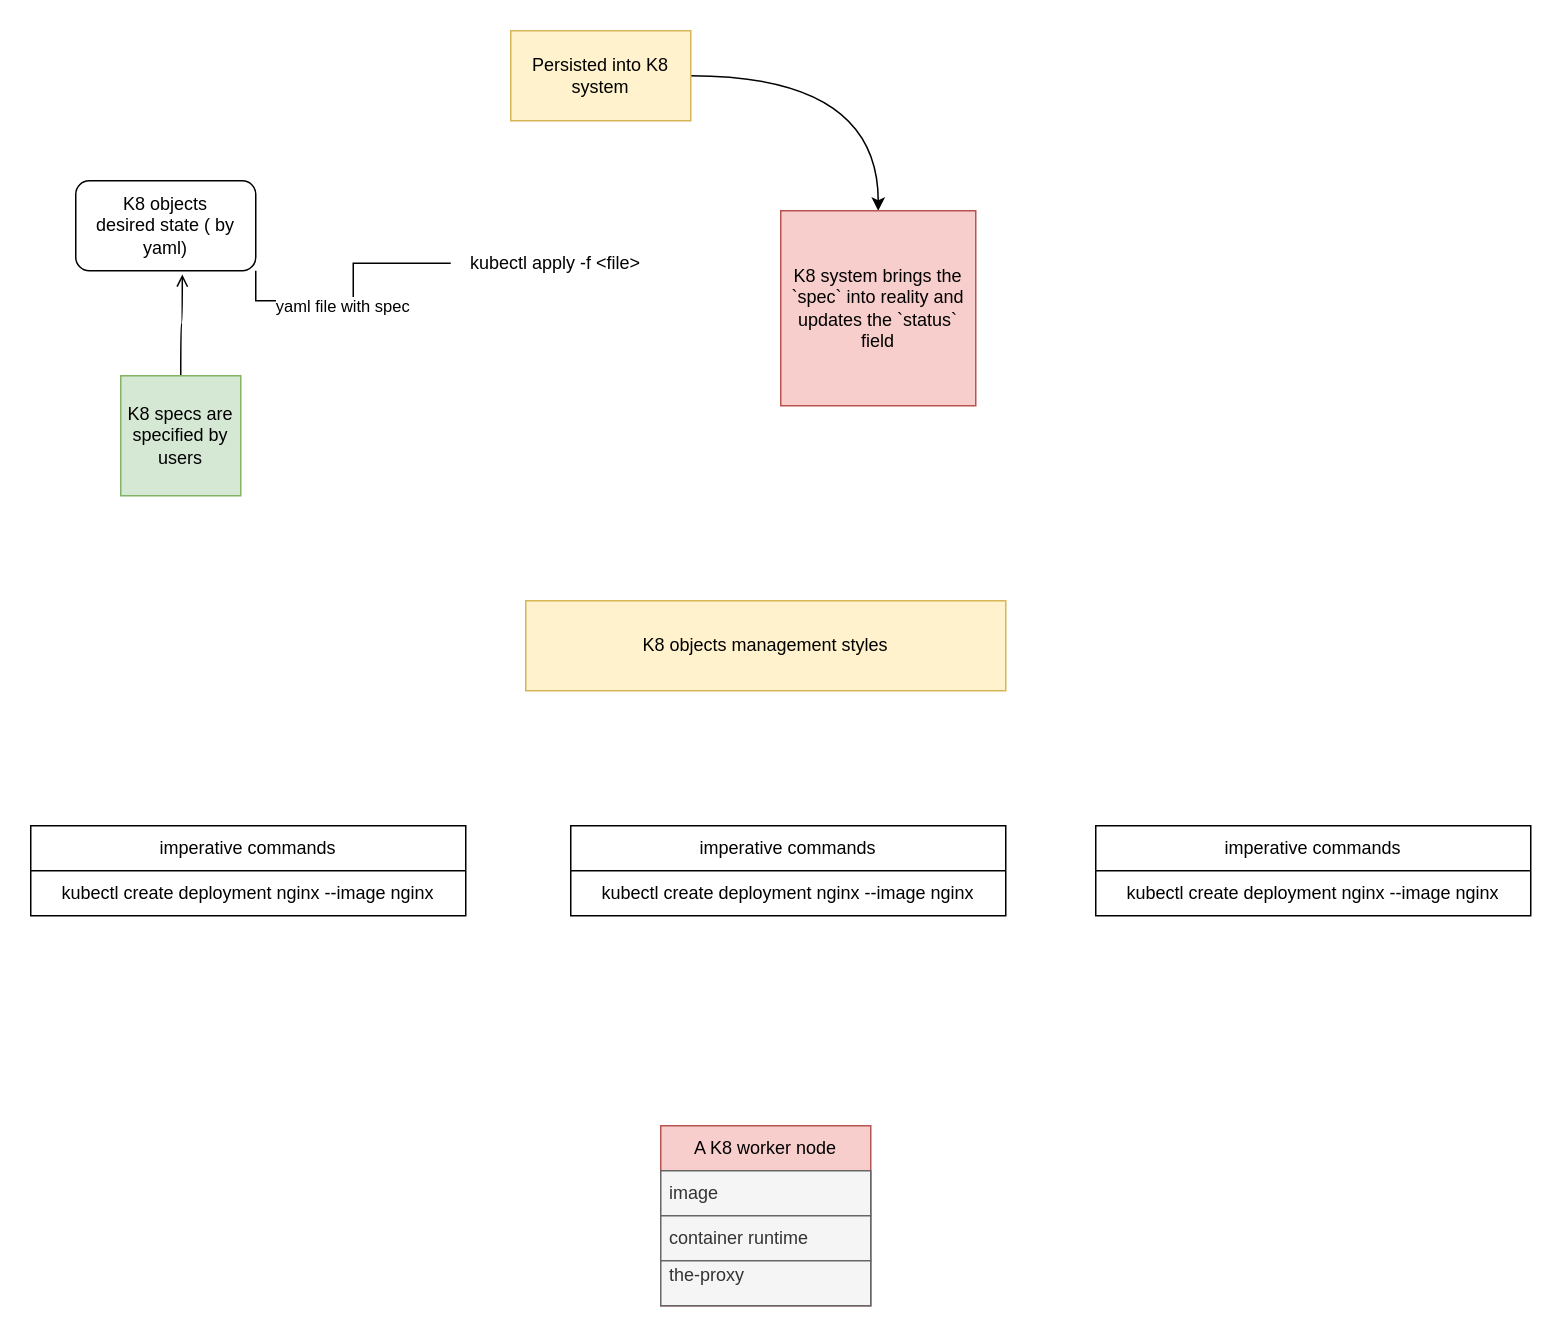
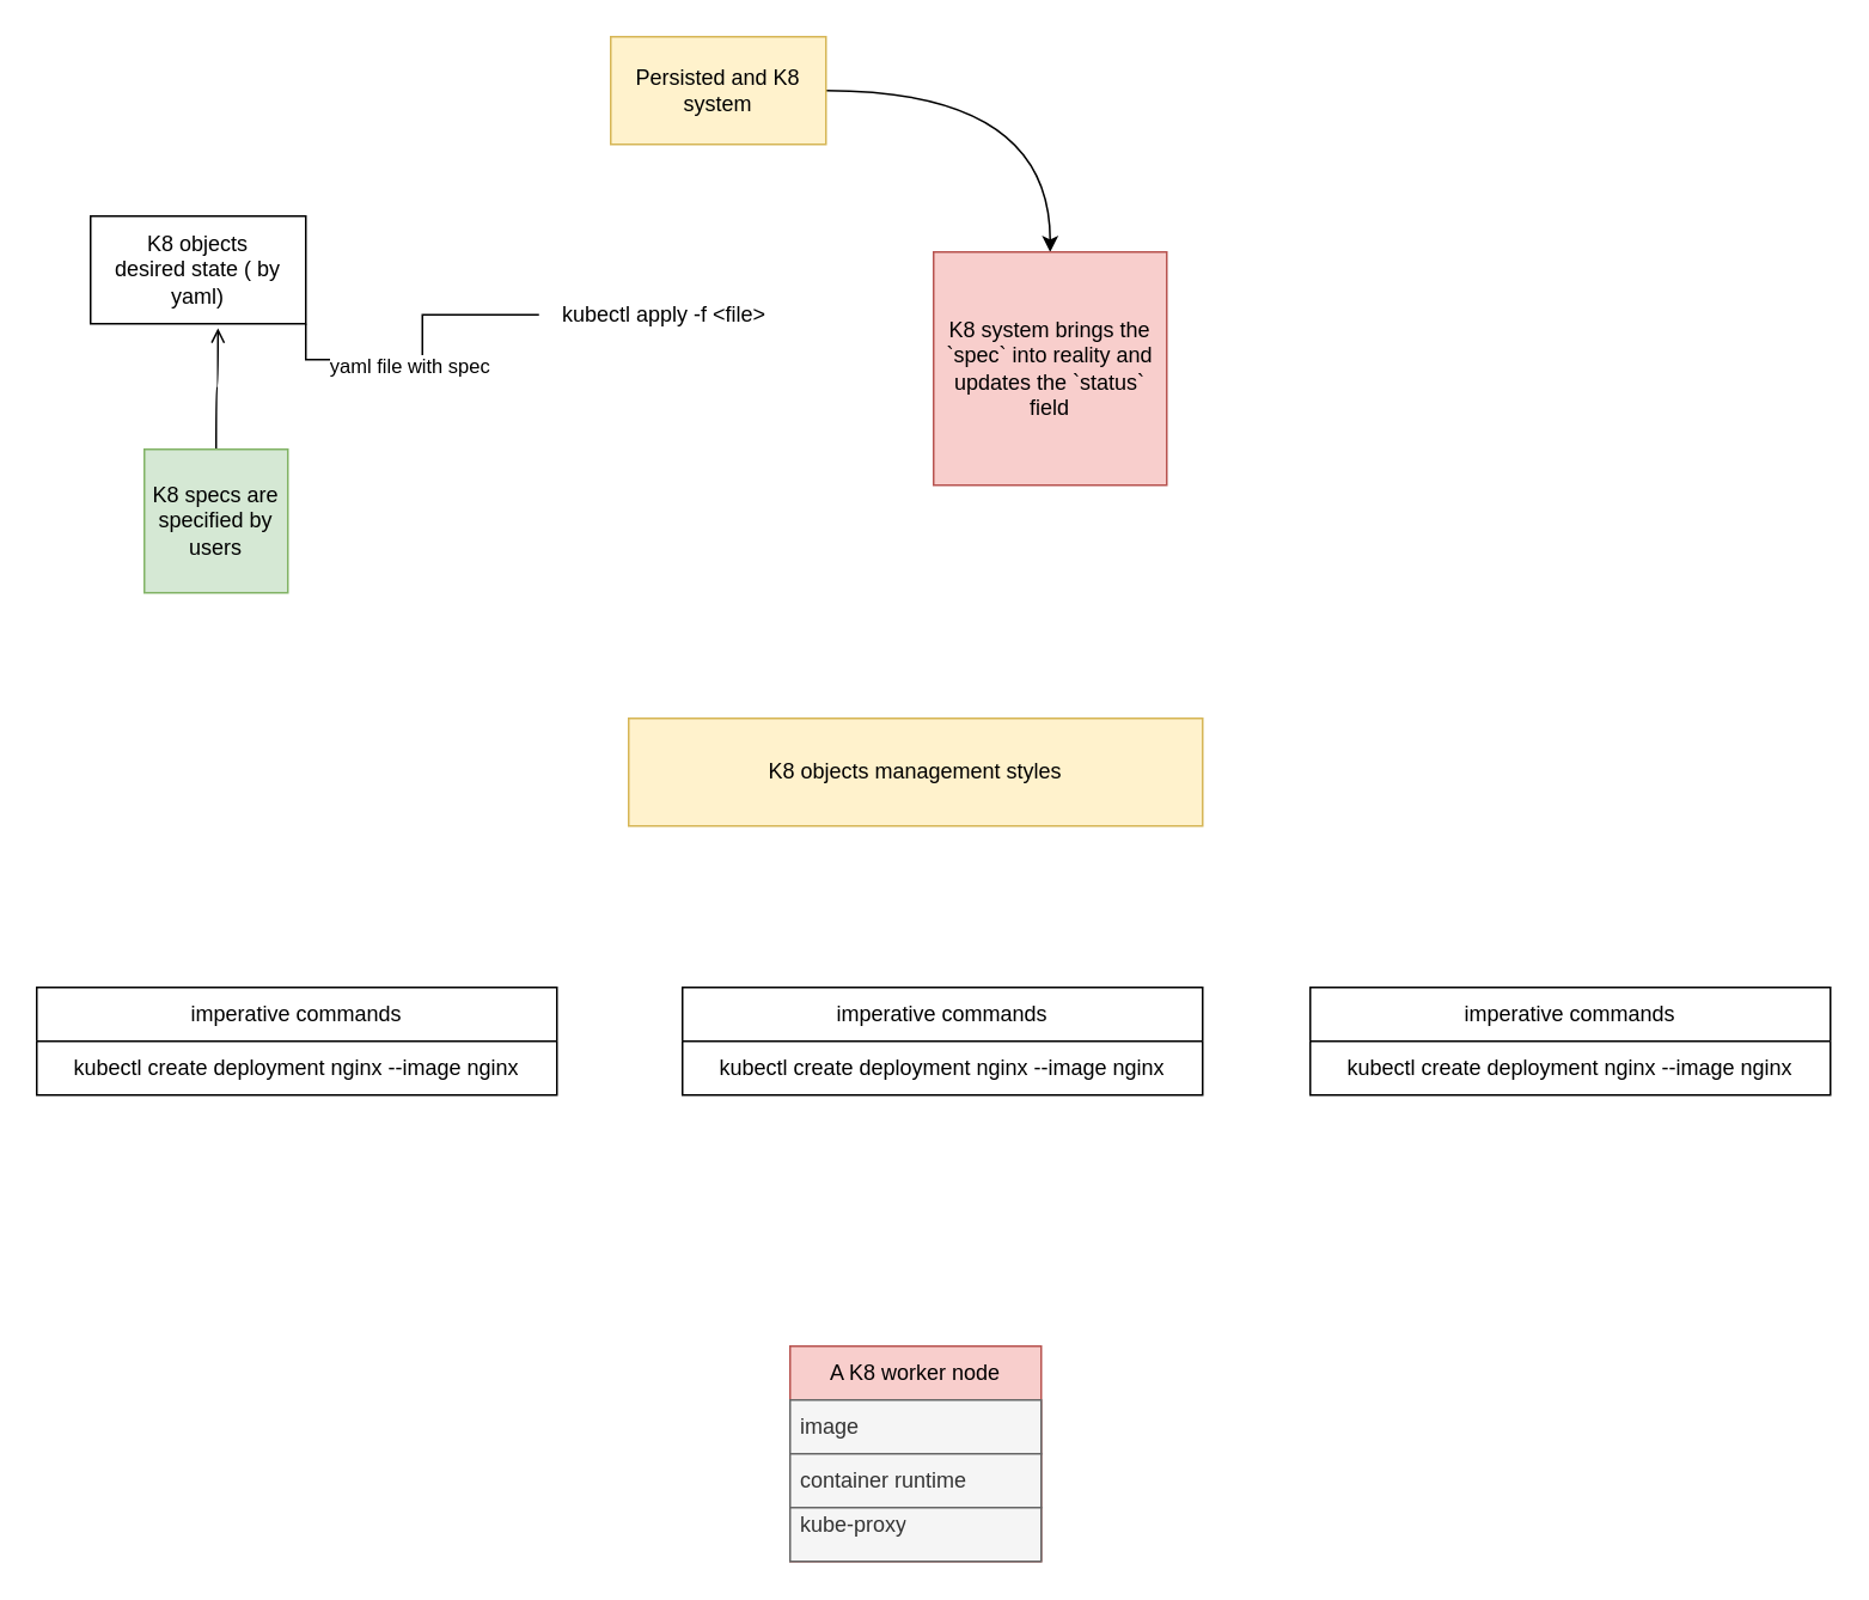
- <mxCell id="4" value="Persisted into K8 system" style="rounded=0;whiteSpace=wrap;html=1;fillColor=#fff2cc;strokeColor=#d6b656;" vertex="1" parent="1"><mxGeometry x="340" y="20" width="120" height="60" as="geometry" /></mxCell>
+ <mxCell id="4" value="Persisted and K8 system" style="rounded=0;whiteSpace=wrap;html=1;fillColor=#fff2cc;strokeColor=#d6b656;" vertex="1" parent="1"><mxGeometry x="340" y="20" width="120" height="60" as="geometry" /></mxCell>
- <mxCell id="2" value="K8 objects&lt;br&gt;desired state ( by yaml)" style="whiteSpace=wrap;html=1;fillColor=none;rounded=1;" vertex="1" parent="1"><mxGeometry x="50" y="120" width="120" height="60" as="geometry" /></mxCell>
+ <mxCell id="2" value="K8 objects&lt;br&gt;desired state ( by yaml)" style="rounded=0;whiteSpace=wrap;html=1;fillColor=none;" vertex="1" parent="1"><mxGeometry x="50" y="120" width="120" height="60" as="geometry" /></mxCell>
- <mxCell id="21" value="the-proxy&lt;br&gt;&lt;br&gt;" style="text;strokeColor=#666666;fillColor=#f5f5f5;align=left;verticalAlign=middle;spacingLeft=4;spacingRight=4;overflow=hidden;points=[[0,0.5],[1,0.5]];portConstraint=eastwest;rotatable=0;whiteSpace=wrap;html=1;fontColor=#333333;" vertex="1" parent="18"><mxGeometry y="90" width="140" height="30" as="geometry" /></mxCell>
+ <mxCell id="21" value="kube-proxy&lt;br&gt;&lt;br&gt;" style="text;strokeColor=#666666;fillColor=#f5f5f5;align=left;verticalAlign=middle;spacingLeft=4;spacingRight=4;overflow=hidden;points=[[0,0.5],[1,0.5]];portConstraint=eastwest;rotatable=0;whiteSpace=wrap;html=1;fontColor=#333333;" vertex="1" parent="18"><mxGeometry y="90" width="140" height="30" as="geometry" /></mxCell>
